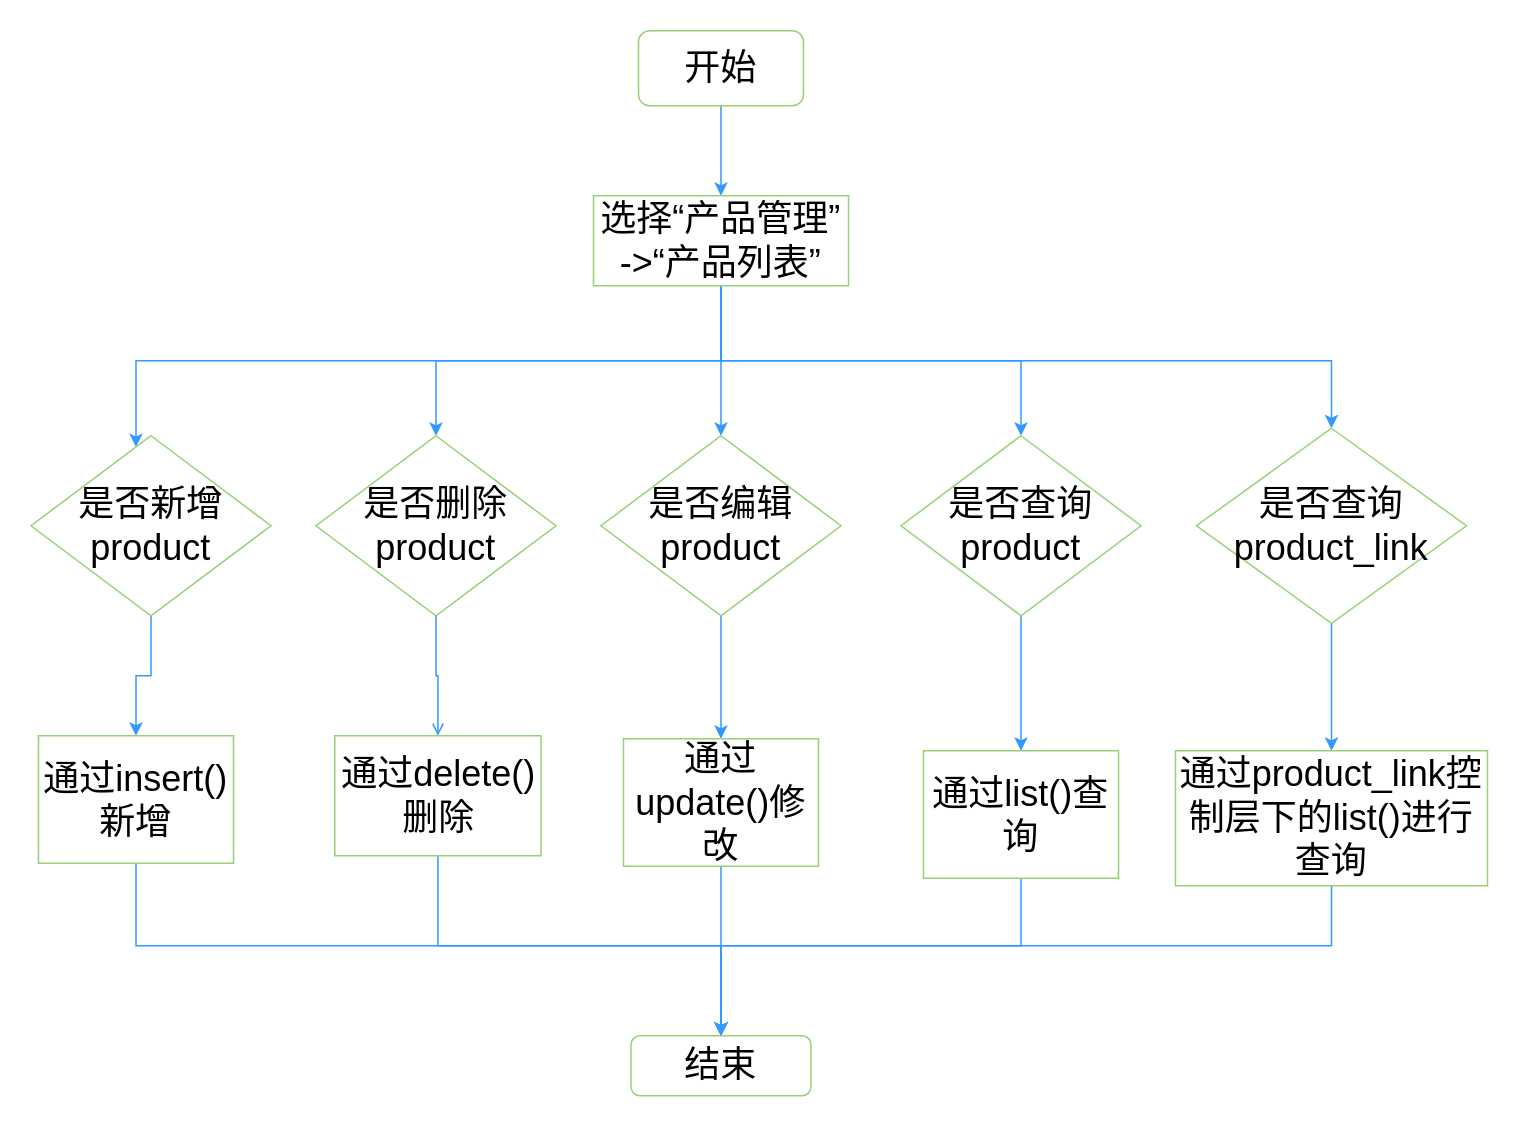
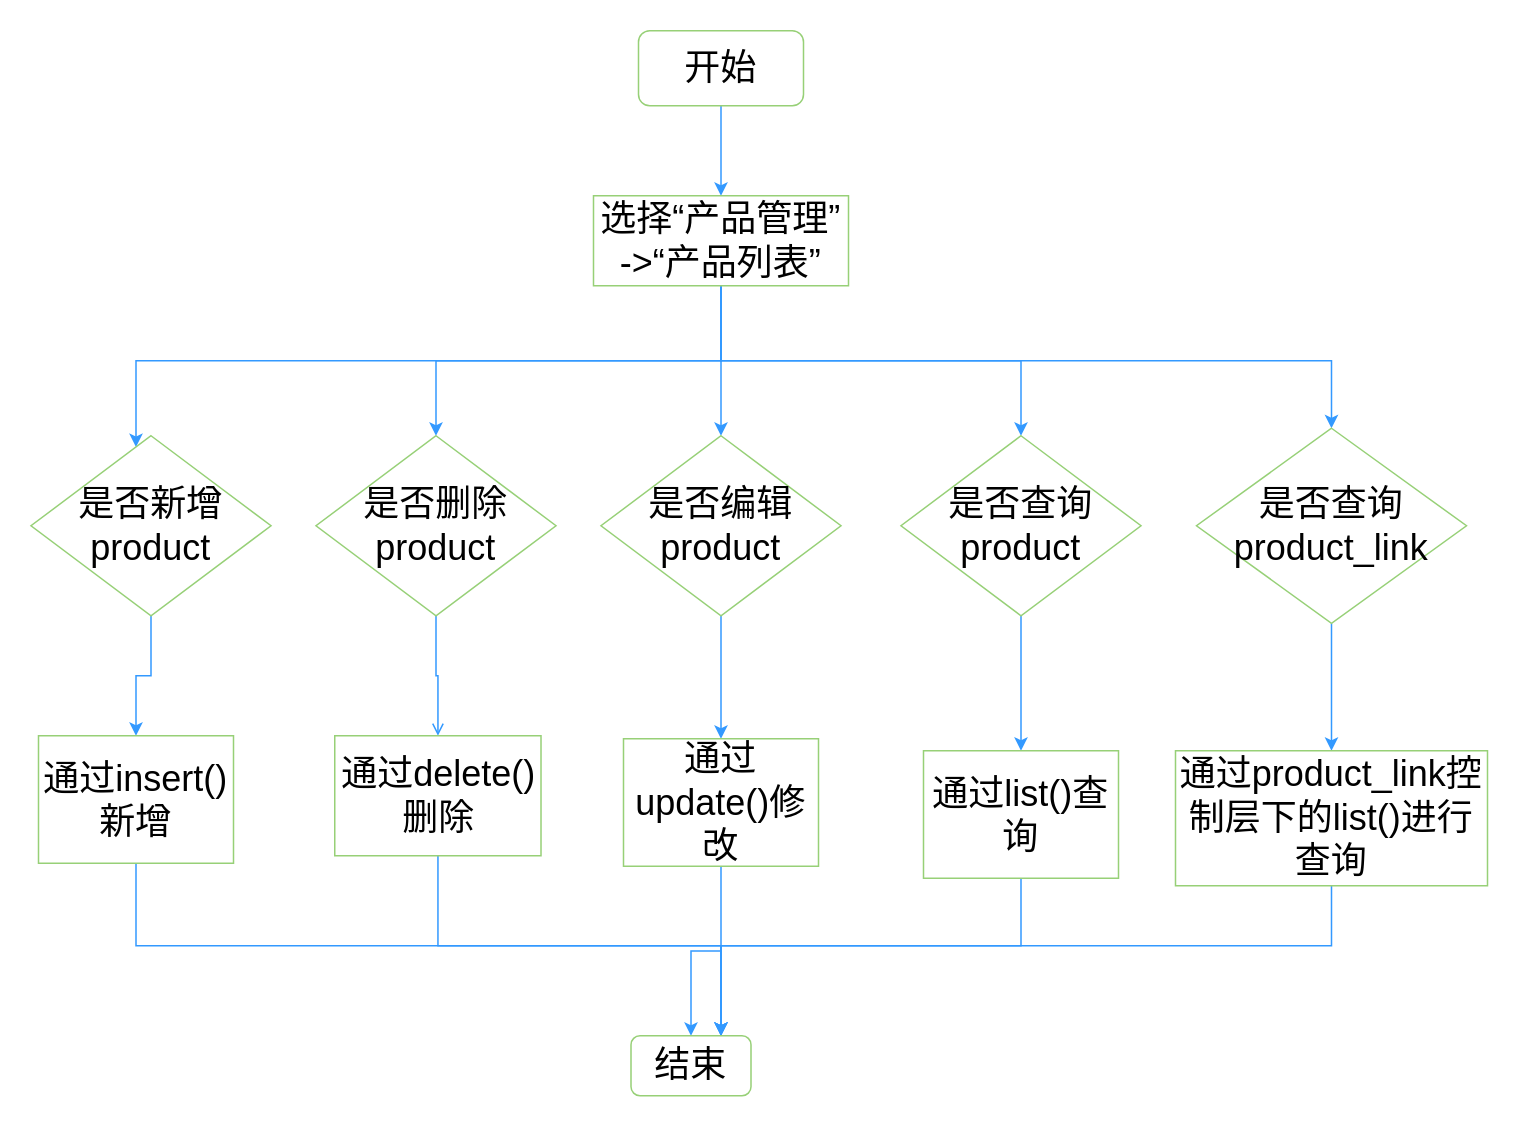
- <mxCell id="30" value="结束" style="rounded=1;whiteSpace=wrap;html=1;fontSize=24;strokeColor=#97D077;" vertex="1" parent="1"><mxGeometry x="420" y="690" width="120" height="40" as="geometry" /></mxCell>
+ <mxCell id="30" value="结束" style="rounded=1;whiteSpace=wrap;html=1;fontSize=24;strokeColor=#97D077;" vertex="1" parent="1"><mxGeometry x="420" y="690" width="80" height="40" as="geometry" /></mxCell>
